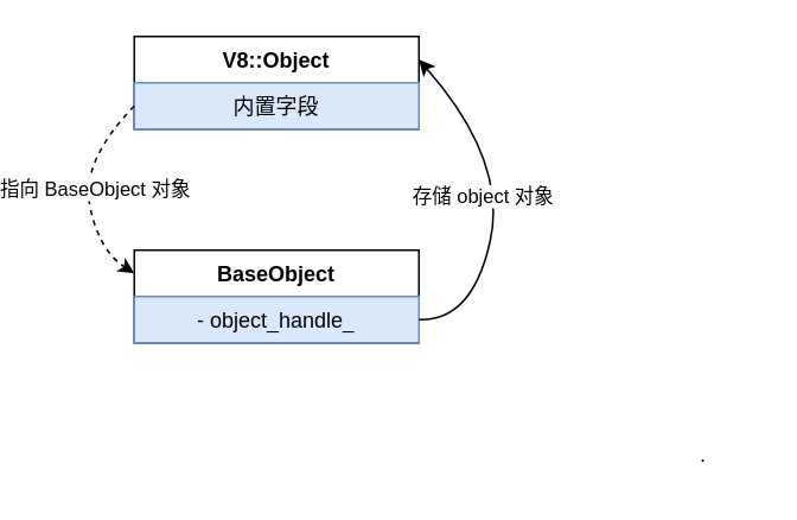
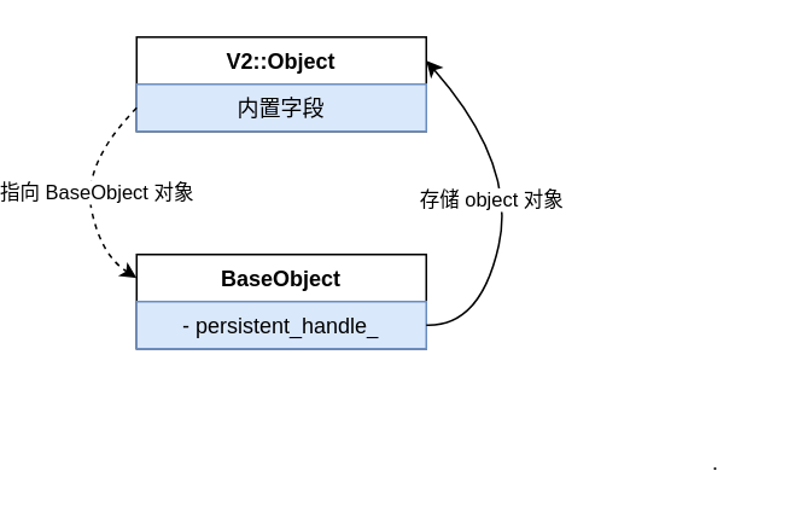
- <mxCell id="4" value="V8::Object" style="swimlane;fontStyle=1;align=center;verticalAlign=top;childLayout=stackLayout;horizontal=1;startSize=26;horizontalStack=0;resizeParent=1;resizeParentMax=0;resizeLast=0;collapsible=1;marginBottom=0;whiteSpace=wrap;html=1;" parent="1" vertex="1"><mxGeometry x="50" y="20" width="160" height="52" as="geometry" /></mxCell>
+ <mxCell id="4" value="V2::Object" style="swimlane;fontStyle=1;align=center;verticalAlign=top;childLayout=stackLayout;horizontal=1;startSize=26;horizontalStack=0;resizeParent=1;resizeParentMax=0;resizeLast=0;collapsible=1;marginBottom=0;whiteSpace=wrap;html=1;" parent="1" vertex="1"><mxGeometry x="50" y="20" width="160" height="52" as="geometry" /></mxCell>
- <mxCell id="3" value="-&amp;nbsp;object_handle_" style="text;strokeColor=#6c8ebf;fillColor=#dae8fc;align=center;verticalAlign=top;spacingLeft=4;spacingRight=4;overflow=hidden;rotatable=0;points=[[0,0.5],[1,0.5]];portConstraint=eastwest;whiteSpace=wrap;html=1;" parent="2" vertex="1"><mxGeometry y="26" width="160" height="26" as="geometry" /></mxCell>
+ <mxCell id="3" value="-&amp;nbsp;persistent_handle_" style="text;strokeColor=#6c8ebf;fillColor=#dae8fc;align=center;verticalAlign=top;spacingLeft=4;spacingRight=4;overflow=hidden;rotatable=0;points=[[0,0.5],[1,0.5]];portConstraint=eastwest;whiteSpace=wrap;html=1;" parent="2" vertex="1"><mxGeometry y="26" width="160" height="26" as="geometry" /></mxCell>
